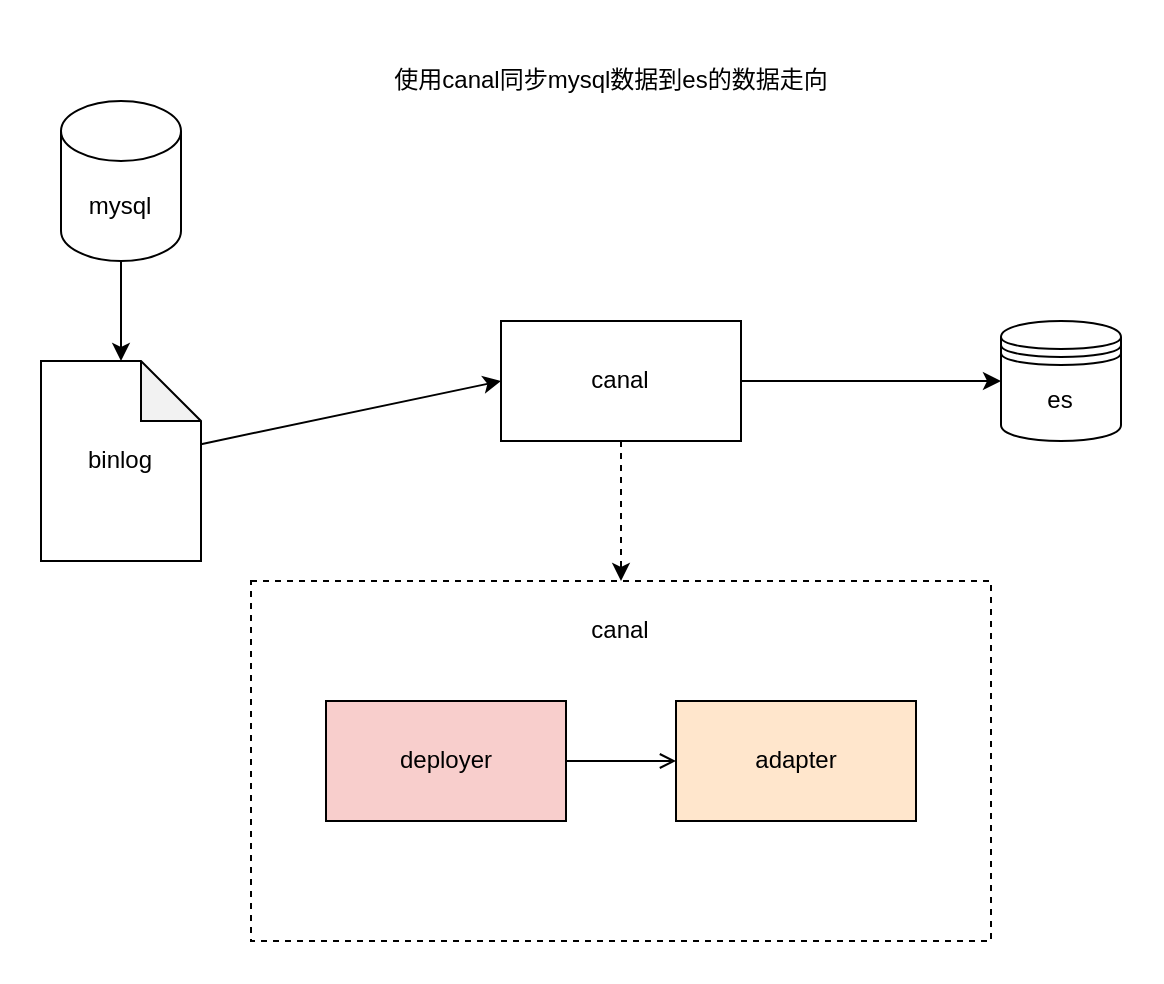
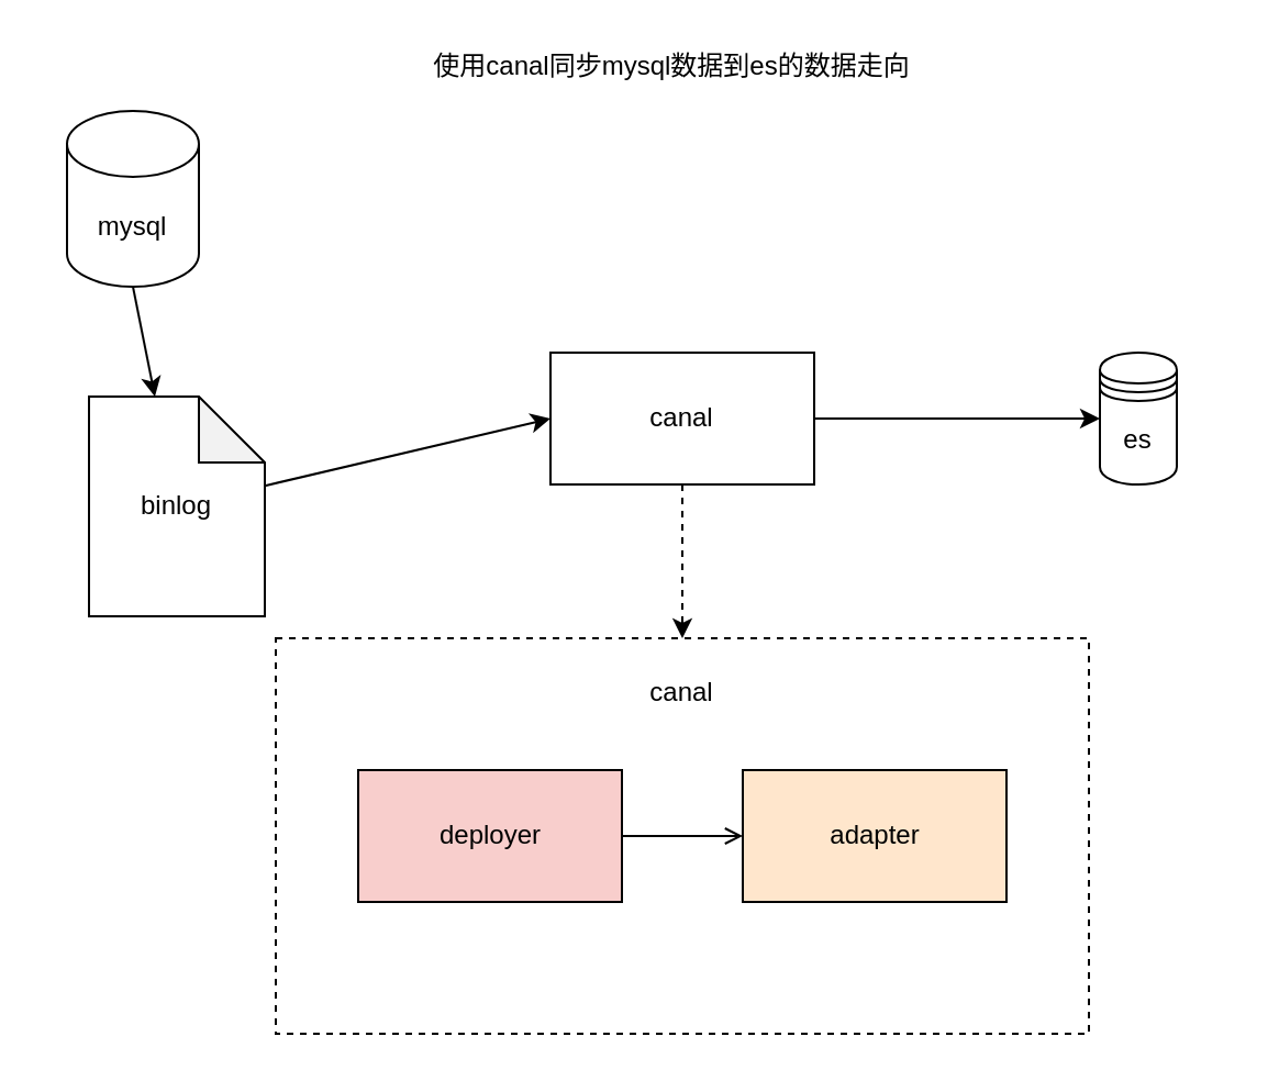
- <mxCell id="8" value="使用canal同步mysql数据到es的数据走向" style="text;html=1;align=center;verticalAlign=middle;resizable=0;points=[];autosize=1;strokeColor=none;fillColor=none;" parent="1" vertex="1"><mxGeometry x="190" y="30" width="230" height="20" as="geometry" /></mxCell>
+ <mxCell id="8" value="使用canal同步mysql数据到es的数据走向" style="text;html=1;align=center;verticalAlign=middle;resizable=0;points=[];autosize=1;strokeColor=none;fillColor=none;" parent="1" vertex="1"><mxGeometry x="190" y="20" width="230" height="20" as="geometry" /></mxCell>
- <mxCell id="10" value="es" style="shape=datastore;whiteSpace=wrap;html=1;" parent="1" vertex="1"><mxGeometry x="500" y="160" width="60" height="60" as="geometry" /></mxCell>
+ <mxCell id="10" value="es" style="shape=datastore;whiteSpace=wrap;html=1;" parent="1" vertex="1"><mxGeometry x="500" y="160" width="35" height="60" as="geometry" /></mxCell>
- <mxCell id="4" value="binlog" style="shape=note;whiteSpace=wrap;html=1;backgroundOutline=1;darkOpacity=0.05;" parent="1" vertex="1"><mxGeometry x="20" y="180" width="80" height="100" as="geometry" /></mxCell>
+ <mxCell id="4" value="binlog" style="shape=note;whiteSpace=wrap;html=1;backgroundOutline=1;darkOpacity=0.05;" parent="1" vertex="1"><mxGeometry x="40" y="180" width="80" height="100" as="geometry" /></mxCell>
